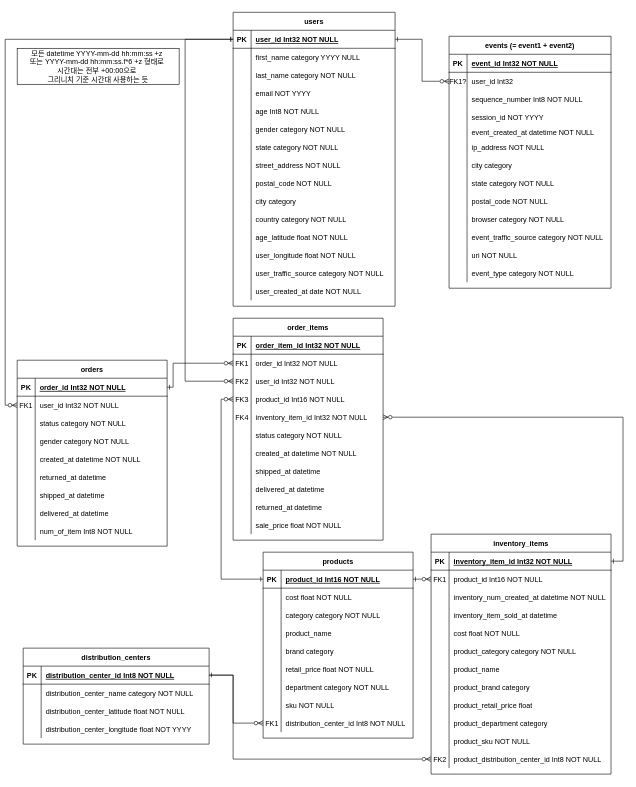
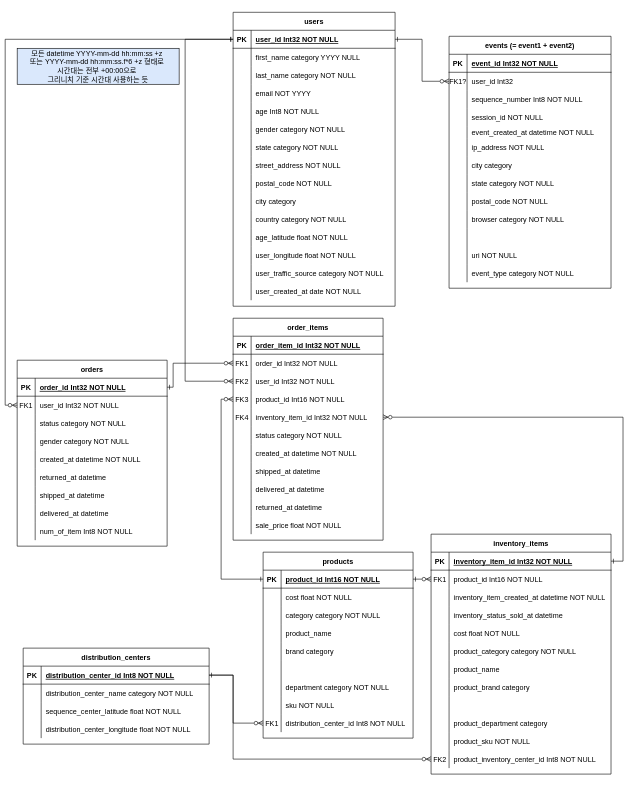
- <mxCell id="228" value="모든 datetime YYYY-mm-dd hh:mm:ss +z&amp;nbsp;&lt;div&gt;또는 YYYY-mm-dd hh:mm:ss.f*6 +z&amp;nbsp;&lt;span style=&quot;background-color: initial;&quot;&gt;형태로&amp;nbsp;&lt;/span&gt;&lt;/div&gt;&lt;div&gt;&lt;span style=&quot;background-color: initial;&quot;&gt;시간대는 전부 +00:00으로&amp;nbsp;&lt;/span&gt;&lt;/div&gt;&lt;div&gt;&lt;span style=&quot;background-color: initial;&quot;&gt;그리니치 기준 시간대 사용하는 듯&lt;/span&gt;&lt;/div&gt;" style="rounded=0;whiteSpace=wrap;html=1;" parent="1" vertex="1"><mxGeometry x="20" y="80" width="270" height="60" as="geometry" /></mxCell>
+ <mxCell id="228" value="모든 datetime YYYY-mm-dd hh:mm:ss +z&amp;nbsp;&lt;div&gt;또는 YYYY-mm-dd hh:mm:ss.f*6 +z&amp;nbsp;&lt;span style=&quot;background-color: initial;&quot;&gt;형태로&amp;nbsp;&lt;/span&gt;&lt;/div&gt;&lt;div&gt;&lt;span style=&quot;background-color: initial;&quot;&gt;시간대는 전부 +00:00으로&amp;nbsp;&lt;/span&gt;&lt;/div&gt;&lt;div&gt;&lt;span style=&quot;background-color: initial;&quot;&gt;그리니치 기준 시간대 사용하는 듯&lt;/span&gt;&lt;/div&gt;" style="rounded=0;whiteSpace=wrap;html=1;fillColor=#dae8fc;" parent="1" vertex="1"><mxGeometry x="20" y="80" width="270" height="60" as="geometry" /></mxCell>
- <mxCell id="98" value="session_id NOT YYYY" style="shape=partialRectangle;overflow=hidden;connectable=0;fillColor=none;top=0;left=0;bottom=0;right=0;align=left;spacingLeft=6;" parent="96" vertex="1"><mxGeometry x="30" width="240" height="30" as="geometry"><mxRectangle width="240" height="30" as="alternateBounds" /></mxGeometry></mxCell>
+ <mxCell id="98" value="session_id NOT NULL" style="shape=partialRectangle;overflow=hidden;connectable=0;fillColor=none;top=0;left=0;bottom=0;right=0;align=left;spacingLeft=6;" parent="96" vertex="1"><mxGeometry x="30" width="240" height="30" as="geometry"><mxRectangle width="240" height="30" as="alternateBounds" /></mxGeometry></mxCell>
- <mxCell id="119" value="event_traffic_source category NOT NULL" style="shape=partialRectangle;overflow=hidden;connectable=0;fillColor=none;top=0;left=0;bottom=0;right=0;align=left;spacingLeft=6;" parent="117" vertex="1"><mxGeometry x="30" width="240" height="30" as="geometry"><mxRectangle width="240" height="30" as="alternateBounds" /></mxGeometry></mxCell>
- <mxCell id="11" value="inventory_num_created_at datetime NOT NULL" style="shape=partialRectangle;overflow=hidden;connectable=0;fillColor=none;top=0;left=0;bottom=0;right=0;align=left;spacingLeft=6;" parent="9" vertex="1"><mxGeometry x="30" width="270" height="30" as="geometry"><mxRectangle width="270" height="30" as="alternateBounds" /></mxGeometry></mxCell>
+ <mxCell id="11" value="inventory_item_created_at datetime NOT NULL" style="shape=partialRectangle;overflow=hidden;connectable=0;fillColor=none;top=0;left=0;bottom=0;right=0;align=left;spacingLeft=6;" parent="9" vertex="1"><mxGeometry x="30" width="270" height="30" as="geometry"><mxRectangle width="270" height="30" as="alternateBounds" /></mxGeometry></mxCell>
- <mxCell id="14" value="inventory_item_sold_at datetime" style="shape=partialRectangle;overflow=hidden;connectable=0;fillColor=none;top=0;left=0;bottom=0;right=0;align=left;spacingLeft=6;" parent="12" vertex="1"><mxGeometry x="30" width="270" height="30" as="geometry"><mxRectangle width="270" height="30" as="alternateBounds" /></mxGeometry></mxCell>
+ <mxCell id="14" value="inventory_status_sold_at datetime" style="shape=partialRectangle;overflow=hidden;connectable=0;fillColor=none;top=0;left=0;bottom=0;right=0;align=left;spacingLeft=6;" parent="12" vertex="1"><mxGeometry x="30" width="270" height="30" as="geometry"><mxRectangle width="270" height="30" as="alternateBounds" /></mxGeometry></mxCell>
- <mxCell id="172" value="retail_price float NOT NULL" style="shape=partialRectangle;overflow=hidden;connectable=0;fillColor=none;top=0;left=0;bottom=0;right=0;align=left;spacingLeft=6;" parent="170" vertex="1"><mxGeometry x="30" width="220" height="30" as="geometry"><mxRectangle width="220" height="30" as="alternateBounds" /></mxGeometry></mxCell>
- <mxCell id="29" value="product_retail_price float" style="shape=partialRectangle;overflow=hidden;connectable=0;fillColor=none;top=0;left=0;bottom=0;right=0;align=left;spacingLeft=6;" parent="27" vertex="1"><mxGeometry x="30" width="270" height="30" as="geometry"><mxRectangle width="270" height="30" as="alternateBounds" /></mxGeometry></mxCell>
- <mxCell id="82" value="distribution_center_latitude float NOT NULL" style="shape=partialRectangle;overflow=hidden;connectable=0;fillColor=none;top=0;left=0;bottom=0;right=0;align=left;spacingLeft=6;" parent="80" vertex="1"><mxGeometry x="30" width="280" height="30" as="geometry"><mxRectangle width="280" height="30" as="alternateBounds" /></mxGeometry></mxCell>
+ <mxCell id="82" value="sequence_center_latitude float NOT NULL" style="shape=partialRectangle;overflow=hidden;connectable=0;fillColor=none;top=0;left=0;bottom=0;right=0;align=left;spacingLeft=6;" parent="80" vertex="1"><mxGeometry x="30" width="280" height="30" as="geometry"><mxRectangle width="280" height="30" as="alternateBounds" /></mxGeometry></mxCell>
- <mxCell id="85" value="distribution_center_longitude float NOT YYYY" style="shape=partialRectangle;overflow=hidden;connectable=0;fillColor=none;top=0;left=0;bottom=0;right=0;align=left;spacingLeft=6;" parent="83" vertex="1"><mxGeometry x="30" width="280" height="30" as="geometry"><mxRectangle width="280" height="30" as="alternateBounds" /></mxGeometry></mxCell>
+ <mxCell id="85" value="distribution_center_longitude float NOT NULL" style="shape=partialRectangle;overflow=hidden;connectable=0;fillColor=none;top=0;left=0;bottom=0;right=0;align=left;spacingLeft=6;" parent="83" vertex="1"><mxGeometry x="30" width="280" height="30" as="geometry"><mxRectangle width="280" height="30" as="alternateBounds" /></mxGeometry></mxCell>
- <mxCell id="38" value="product_distribution_center_id Int8 NOT NULL" style="shape=partialRectangle;overflow=hidden;connectable=0;fillColor=none;top=0;left=0;bottom=0;right=0;align=left;spacingLeft=6;" parent="36" vertex="1"><mxGeometry x="30" width="270" height="30" as="geometry"><mxRectangle width="270" height="30" as="alternateBounds" /></mxGeometry></mxCell>
+ <mxCell id="38" value="product_inventory_center_id Int8 NOT NULL" style="shape=partialRectangle;overflow=hidden;connectable=0;fillColor=none;top=0;left=0;bottom=0;right=0;align=left;spacingLeft=6;" parent="36" vertex="1"><mxGeometry x="30" width="270" height="30" as="geometry"><mxRectangle width="270" height="30" as="alternateBounds" /></mxGeometry></mxCell>
